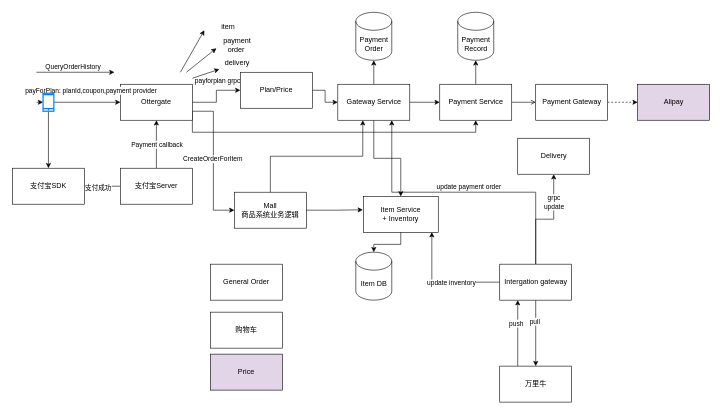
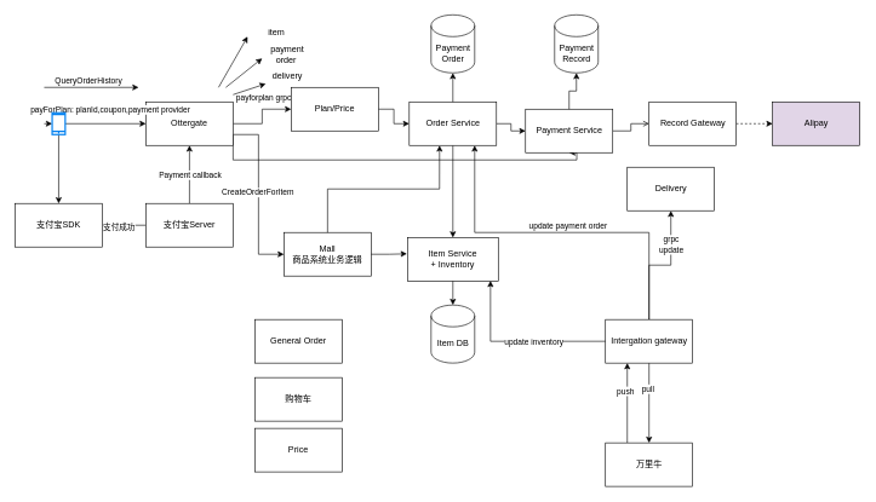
- <mxCell id="11" value="Gateway Service" style="whiteSpace=wrap;html=1;rounded=0;" vertex="1" parent="1"><mxGeometry x="562.5" y="140" width="120" height="60" as="geometry" /></mxCell>
+ <mxCell id="11" value="Order Service" style="whiteSpace=wrap;html=1;rounded=0;" vertex="1" parent="1"><mxGeometry x="562.5" y="140" width="120" height="60" as="geometry" /></mxCell>
- <mxCell id="13" value="Payment Service" style="whiteSpace=wrap;html=1;rounded=0;" vertex="1" parent="1"><mxGeometry x="732.5" y="140" width="120" height="60" as="geometry" /></mxCell>
+ <mxCell id="13" value="Payment Service" style="whiteSpace=wrap;html=1;rounded=0;" vertex="1" parent="1"><mxGeometry x="722.5" y="150" width="120" height="60" as="geometry" /></mxCell>
- <mxCell id="19" value="Payment Gateway" style="whiteSpace=wrap;html=1;rounded=0;" vertex="1" parent="1"><mxGeometry x="892.5" y="140" width="120" height="60" as="geometry" /></mxCell>
+ <mxCell id="19" value="Record Gateway" style="whiteSpace=wrap;html=1;rounded=0;" vertex="1" parent="1"><mxGeometry x="892.5" y="140" width="120" height="60" as="geometry" /></mxCell>
- <mxCell id="29" value="Item Service&lt;br&gt;+ Inventory" style="rounded=0;whiteSpace=wrap;html=1;" vertex="1" parent="1"><mxGeometry x="605" y="327" width="125" height="60" as="geometry" /></mxCell>
+ <mxCell id="29" value="Item Service&lt;br&gt;+ Inventory" style="rounded=0;whiteSpace=wrap;html=1;" vertex="1" parent="1"><mxGeometry x="560" y="327" width="125" height="60" as="geometry" /></mxCell>
- <mxCell id="59" value="Price" style="rounded=0;whiteSpace=wrap;html=1;fillColor=#e1d5e7;" vertex="1" parent="1"><mxGeometry x="350" y="590" width="120" height="60" as="geometry" /></mxCell>
+ <mxCell id="59" value="Price" style="rounded=0;whiteSpace=wrap;html=1;" vertex="1" parent="1"><mxGeometry x="350" y="590" width="120" height="60" as="geometry" /></mxCell>
